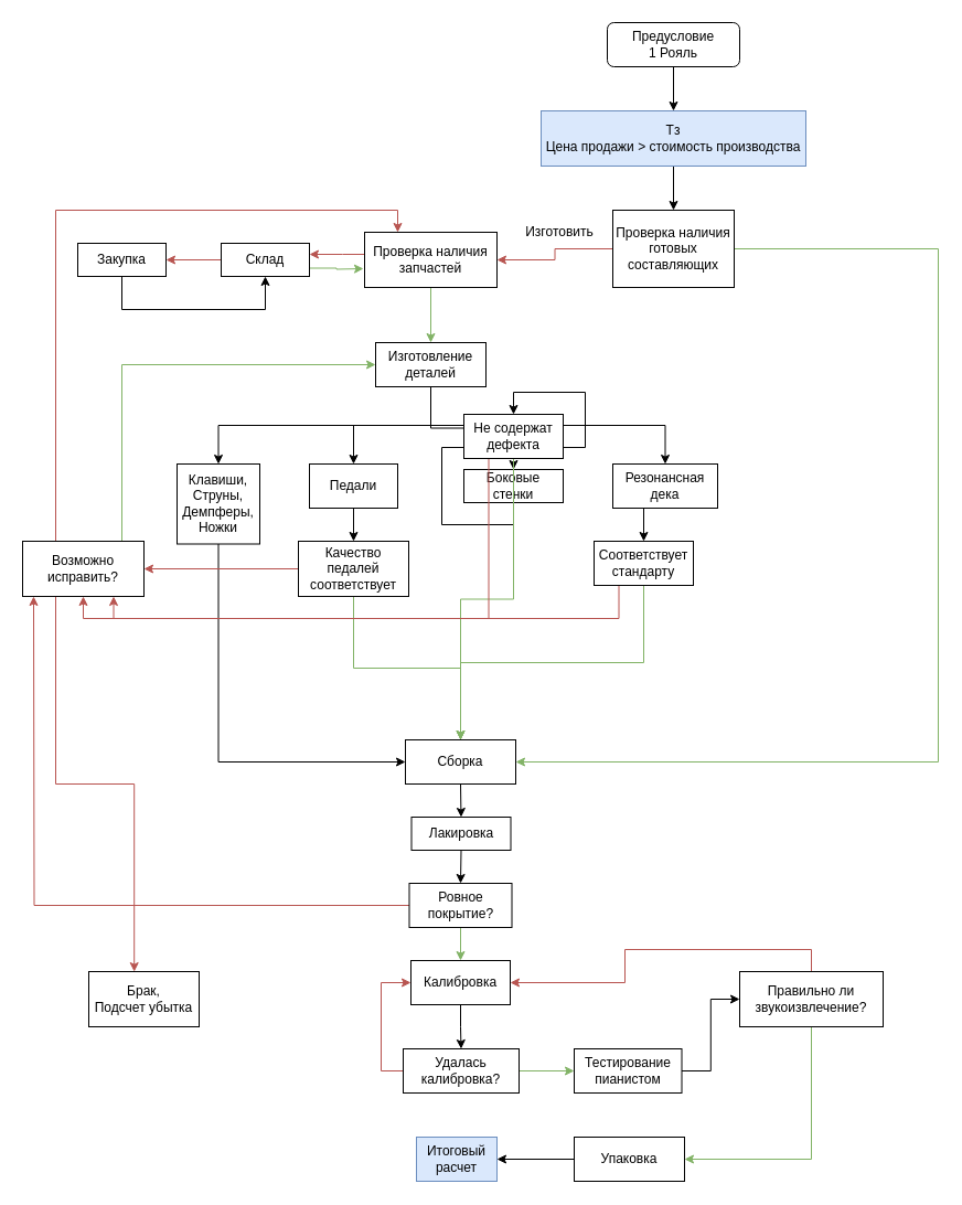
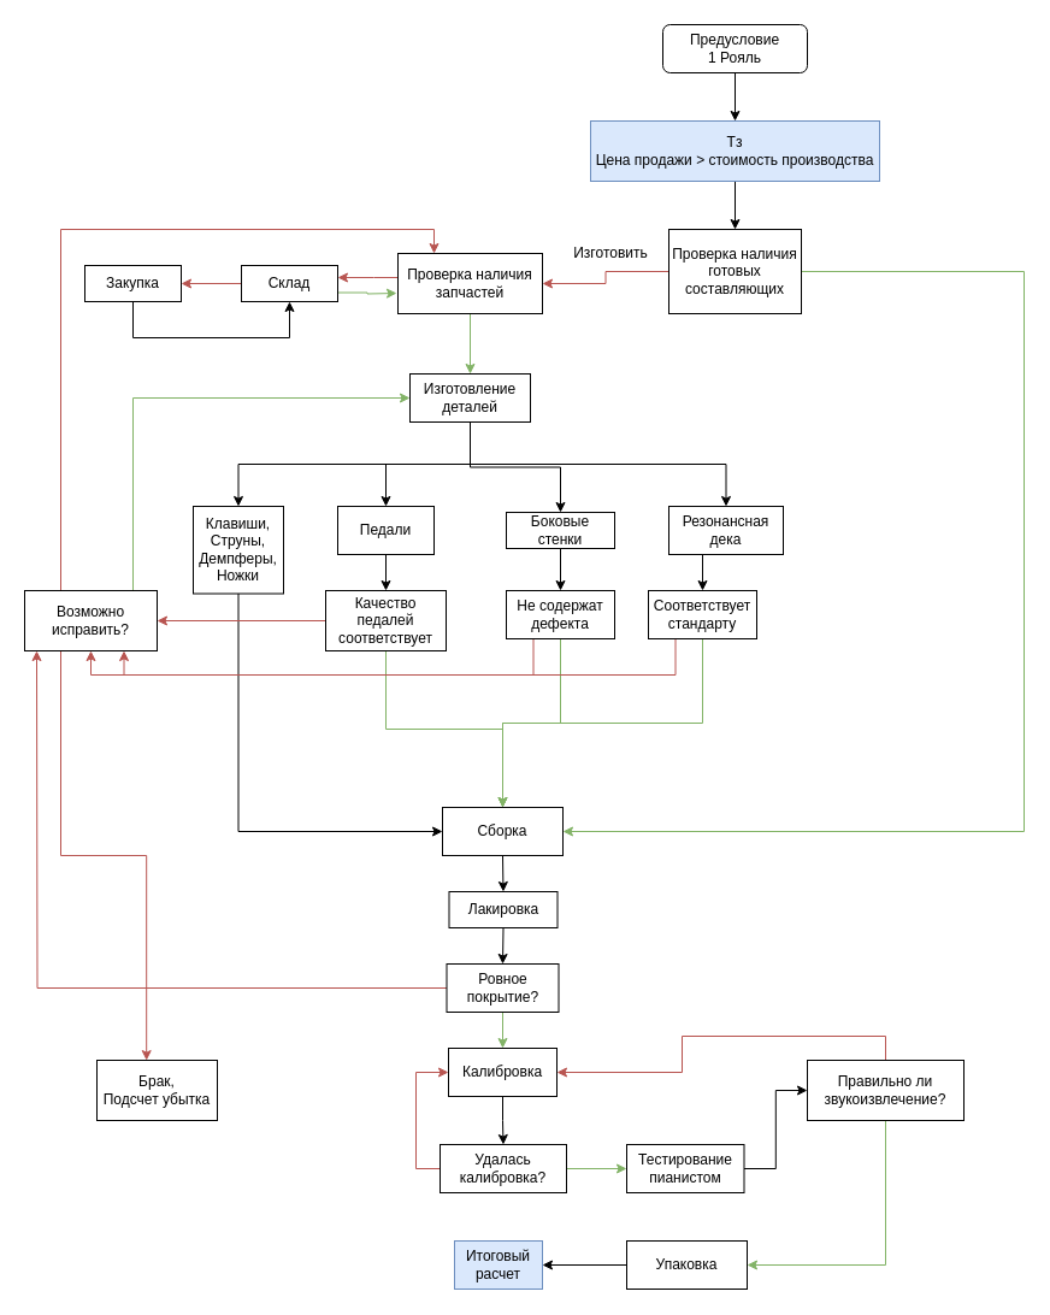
- <mxCell id="36" value="Не содержат дефекта" style="rounded=0;whiteSpace=wrap;html=1;" vertex="1" parent="1"><mxGeometry x="420" y="375" width="90" height="40" as="geometry" /></mxCell>
+ <mxCell id="36" value="Не содержат дефекта" style="rounded=0;whiteSpace=wrap;html=1;" vertex="1" parent="1"><mxGeometry x="420" y="490" width="90" height="40" as="geometry" /></mxCell>
